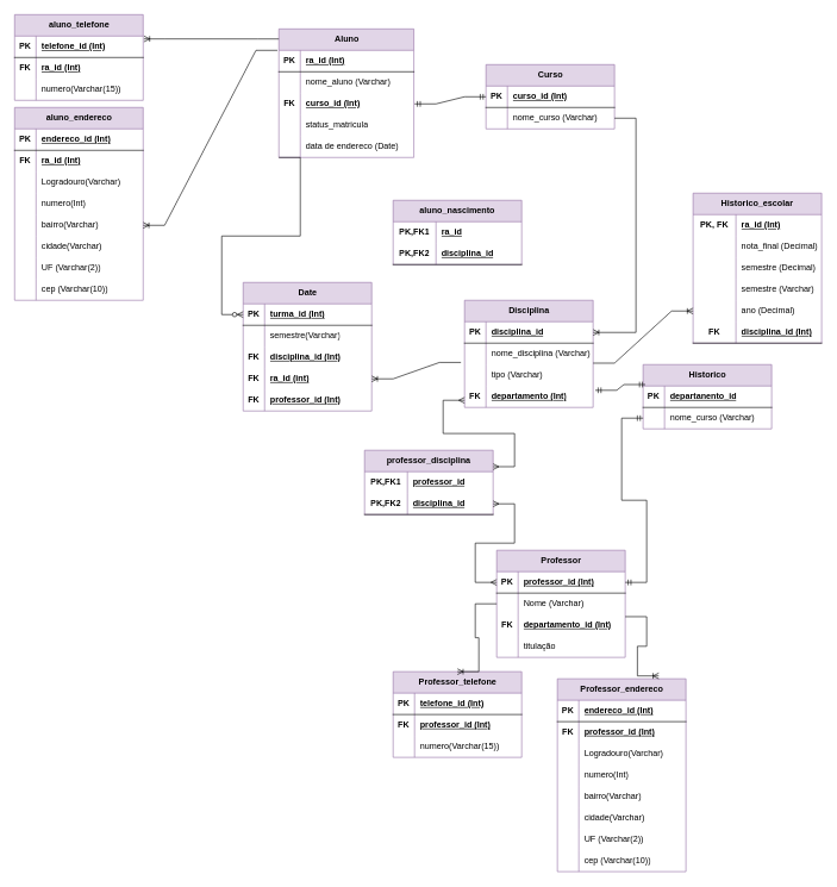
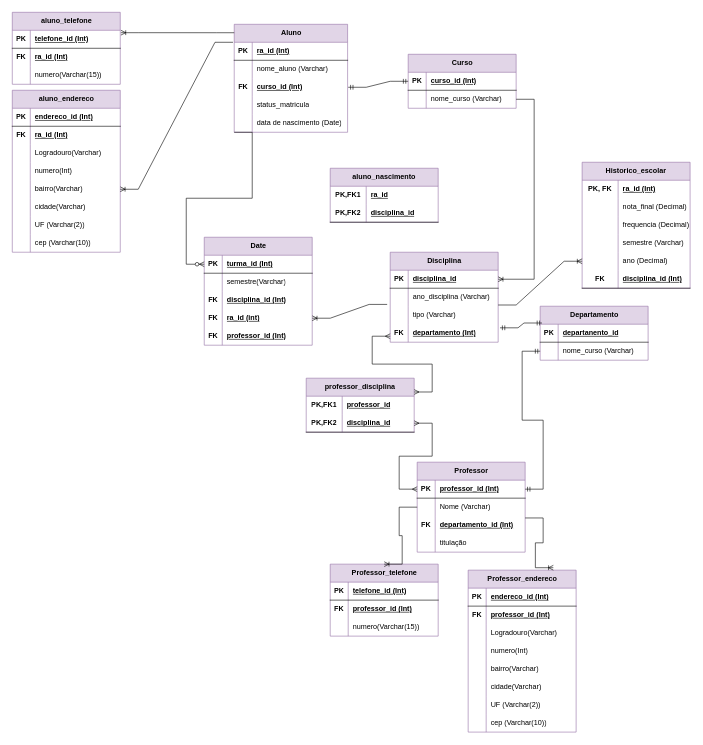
- <mxCell id="17" value="data de endereco (Date)" style="shape=partialRectangle;connectable=0;fillColor=none;top=0;left=0;bottom=0;right=0;align=left;spacingLeft=6;overflow=hidden;whiteSpace=wrap;html=1;" parent="15" vertex="1"><mxGeometry x="30" width="159" height="30" as="geometry"><mxRectangle width="159" height="30" as="alternateBounds" /></mxGeometry></mxCell>
+ <mxCell id="17" value="data de nascimento (Date)" style="shape=partialRectangle;connectable=0;fillColor=none;top=0;left=0;bottom=0;right=0;align=left;spacingLeft=6;overflow=hidden;whiteSpace=wrap;html=1;" parent="15" vertex="1"><mxGeometry x="30" width="159" height="30" as="geometry"><mxRectangle width="159" height="30" as="alternateBounds" /></mxGeometry></mxCell>
- <mxCell id="47" value="semestre (Decimal)" style="shape=partialRectangle;connectable=0;fillColor=none;top=0;left=0;bottom=0;right=0;align=left;spacingLeft=6;overflow=hidden;html=1;whiteSpace=wrap;" parent="45" vertex="1"><mxGeometry x="60" width="120" height="30" as="geometry"><mxRectangle width="120" height="30" as="alternateBounds" /></mxGeometry></mxCell>
+ <mxCell id="47" value="frequencia (Decimal)" style="shape=partialRectangle;connectable=0;fillColor=none;top=0;left=0;bottom=0;right=0;align=left;spacingLeft=6;overflow=hidden;html=1;whiteSpace=wrap;" parent="45" vertex="1"><mxGeometry x="60" width="120" height="30" as="geometry"><mxRectangle width="120" height="30" as="alternateBounds" /></mxGeometry></mxCell>
- <mxCell id="24" value="nome_disciplina (Varchar)" style="shape=partialRectangle;connectable=0;fillColor=none;top=0;left=0;bottom=0;right=0;align=left;spacingLeft=6;overflow=hidden;whiteSpace=wrap;html=1;" parent="22" vertex="1"><mxGeometry x="30" width="150" height="30" as="geometry"><mxRectangle width="150" height="30" as="alternateBounds" /></mxGeometry></mxCell>
+ <mxCell id="24" value="ano_disciplina (Varchar)" style="shape=partialRectangle;connectable=0;fillColor=none;top=0;left=0;bottom=0;right=0;align=left;spacingLeft=6;overflow=hidden;whiteSpace=wrap;html=1;" parent="22" vertex="1"><mxGeometry x="30" width="150" height="30" as="geometry"><mxRectangle width="150" height="30" as="alternateBounds" /></mxGeometry></mxCell>
- <mxCell id="57" value="Historico" style="shape=table;startSize=30;container=1;collapsible=1;childLayout=tableLayout;fixedRows=1;rowLines=0;fontStyle=1;align=center;resizeLast=1;html=1;fillColor=#e1d5e7;strokeColor=#9673a6;" parent="1" vertex="1"><mxGeometry x="900" y="510" width="180" height="90" as="geometry" /></mxCell>
+ <mxCell id="57" value="Departamento" style="shape=table;startSize=30;container=1;collapsible=1;childLayout=tableLayout;fixedRows=1;rowLines=0;fontStyle=1;align=center;resizeLast=1;html=1;fillColor=#e1d5e7;strokeColor=#9673a6;" parent="1" vertex="1"><mxGeometry x="900" y="510" width="180" height="90" as="geometry" /></mxCell>
